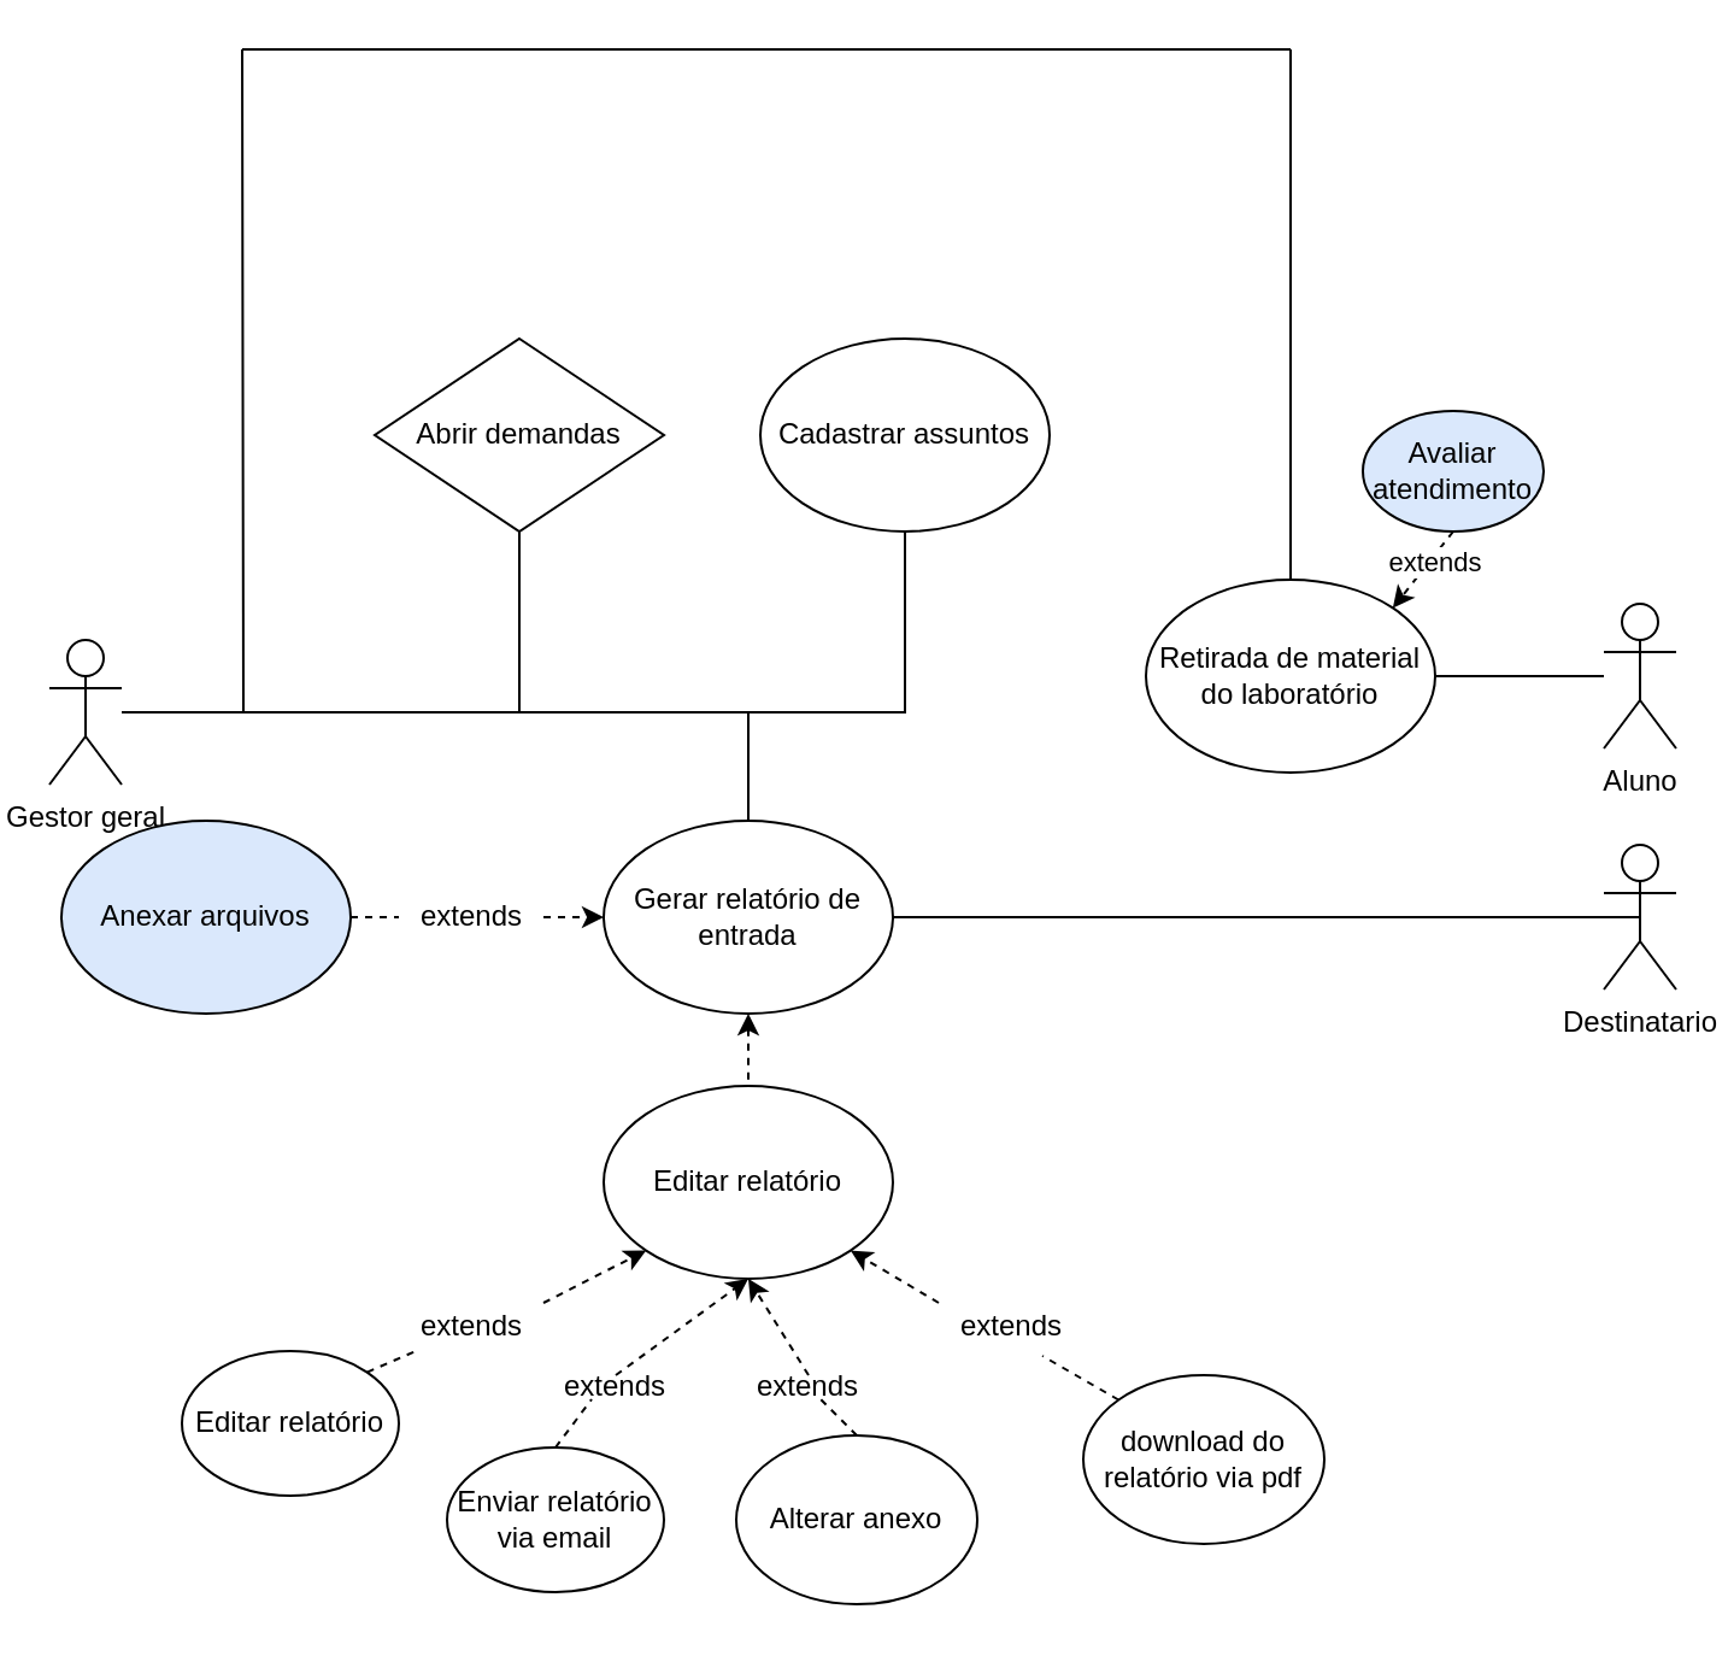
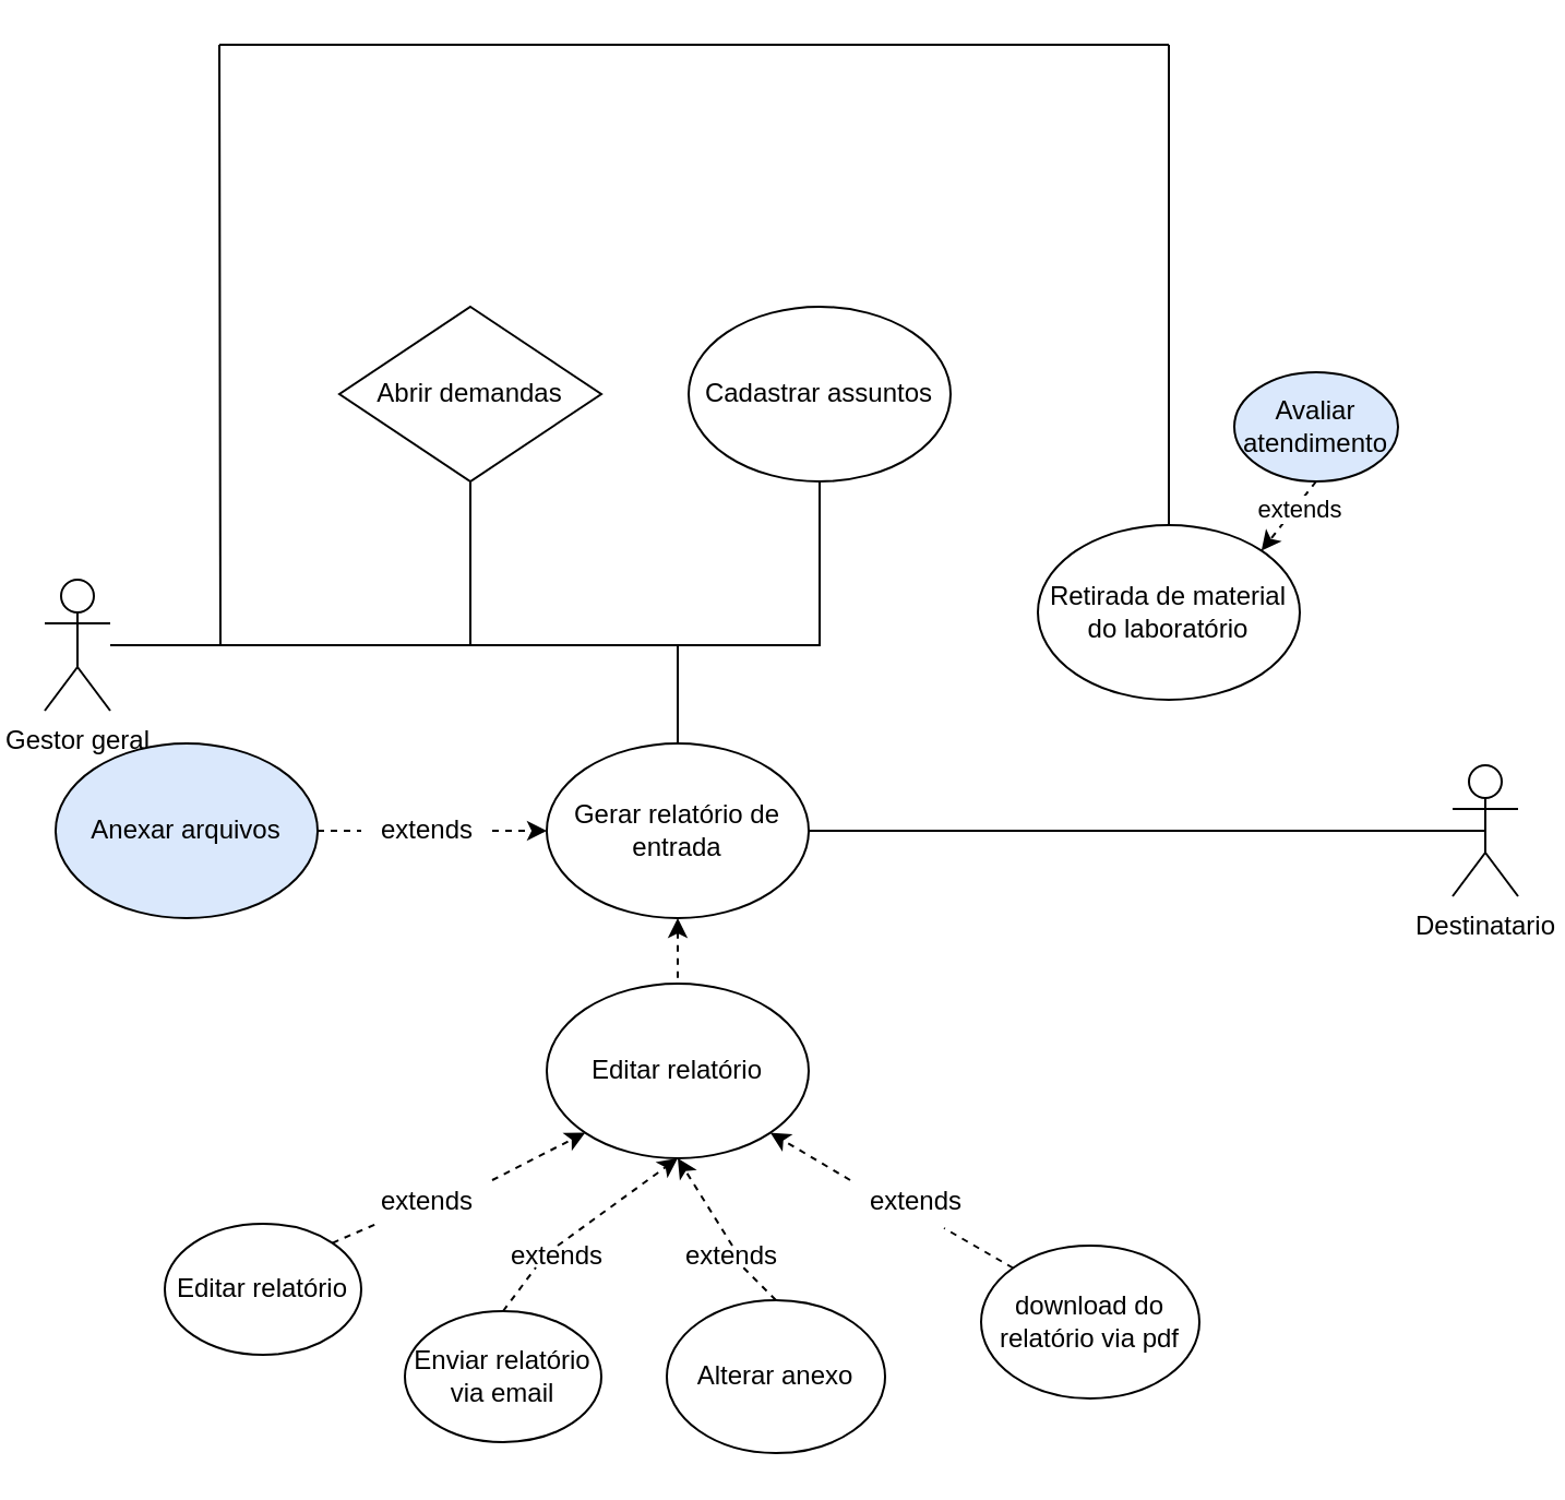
- <mxCell id="20" style="edgeStyle=orthogonalEdgeStyle;rounded=0;orthogonalLoop=1;jettySize=auto;html=1;entryX=1;entryY=0.5;entryDx=0;entryDy=0;startArrow=none;startFill=0;endArrow=none;endFill=0;" edge="1" parent="1" source="21" target="19"><mxGeometry relative="1" as="geometry" /></mxCell>
- <mxCell id="21" value="&lt;div&gt;Aluno&lt;/div&gt;" style="shape=umlActor;verticalLabelPosition=bottom;verticalAlign=top;html=1;outlineConnect=0;" vertex="1" parent="1"><mxGeometry x="665" y="250" width="30" height="60" as="geometry" /></mxCell>
